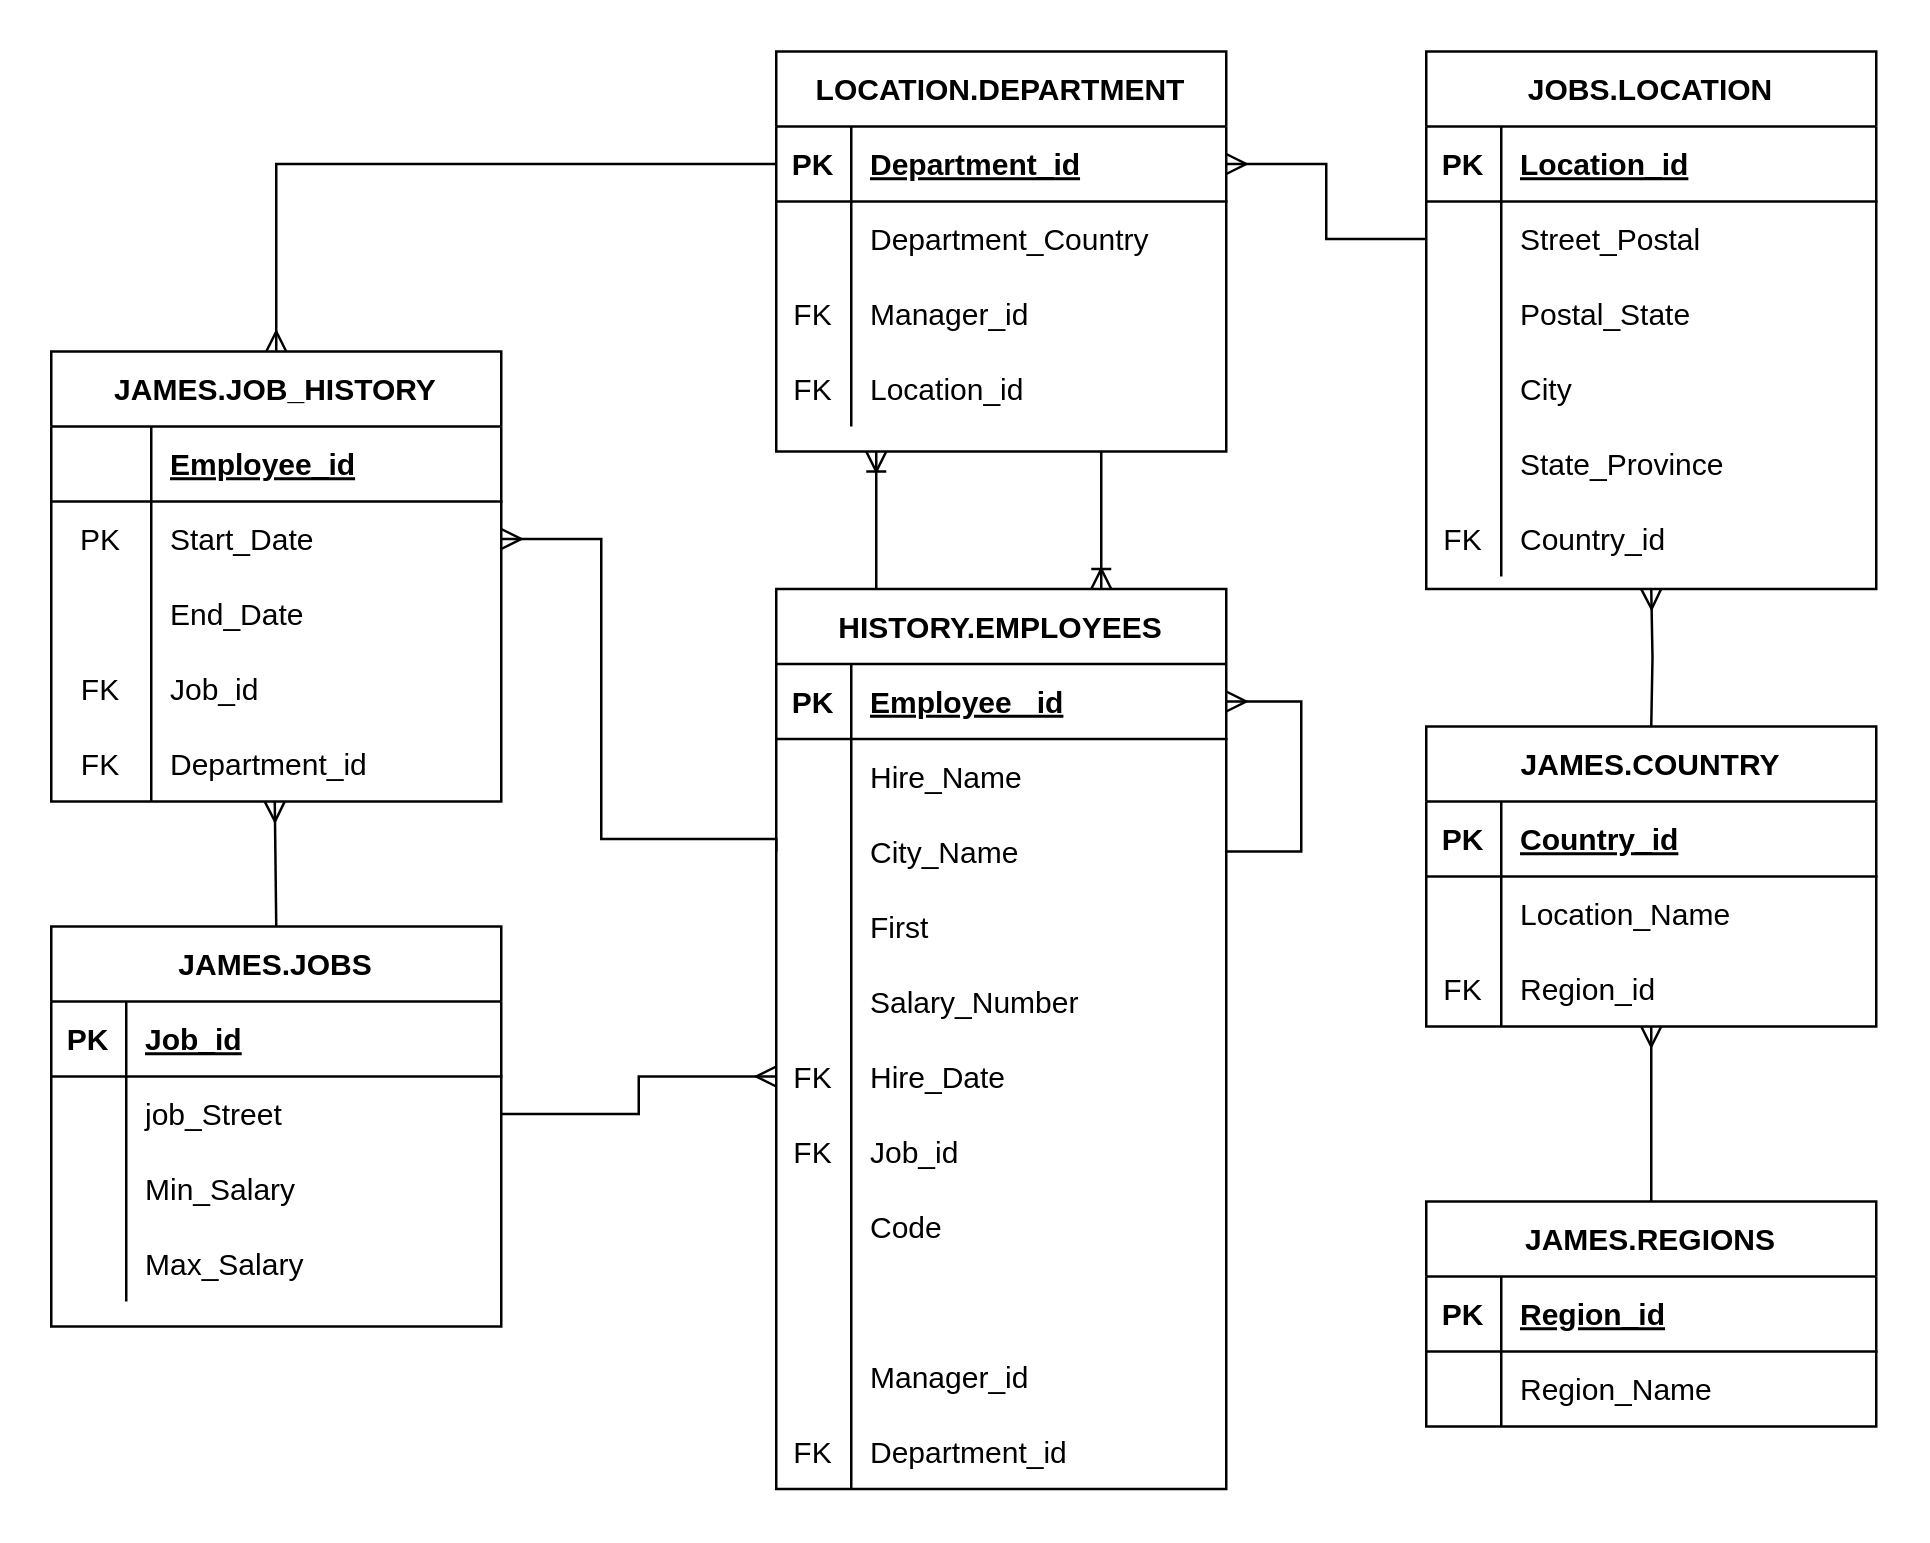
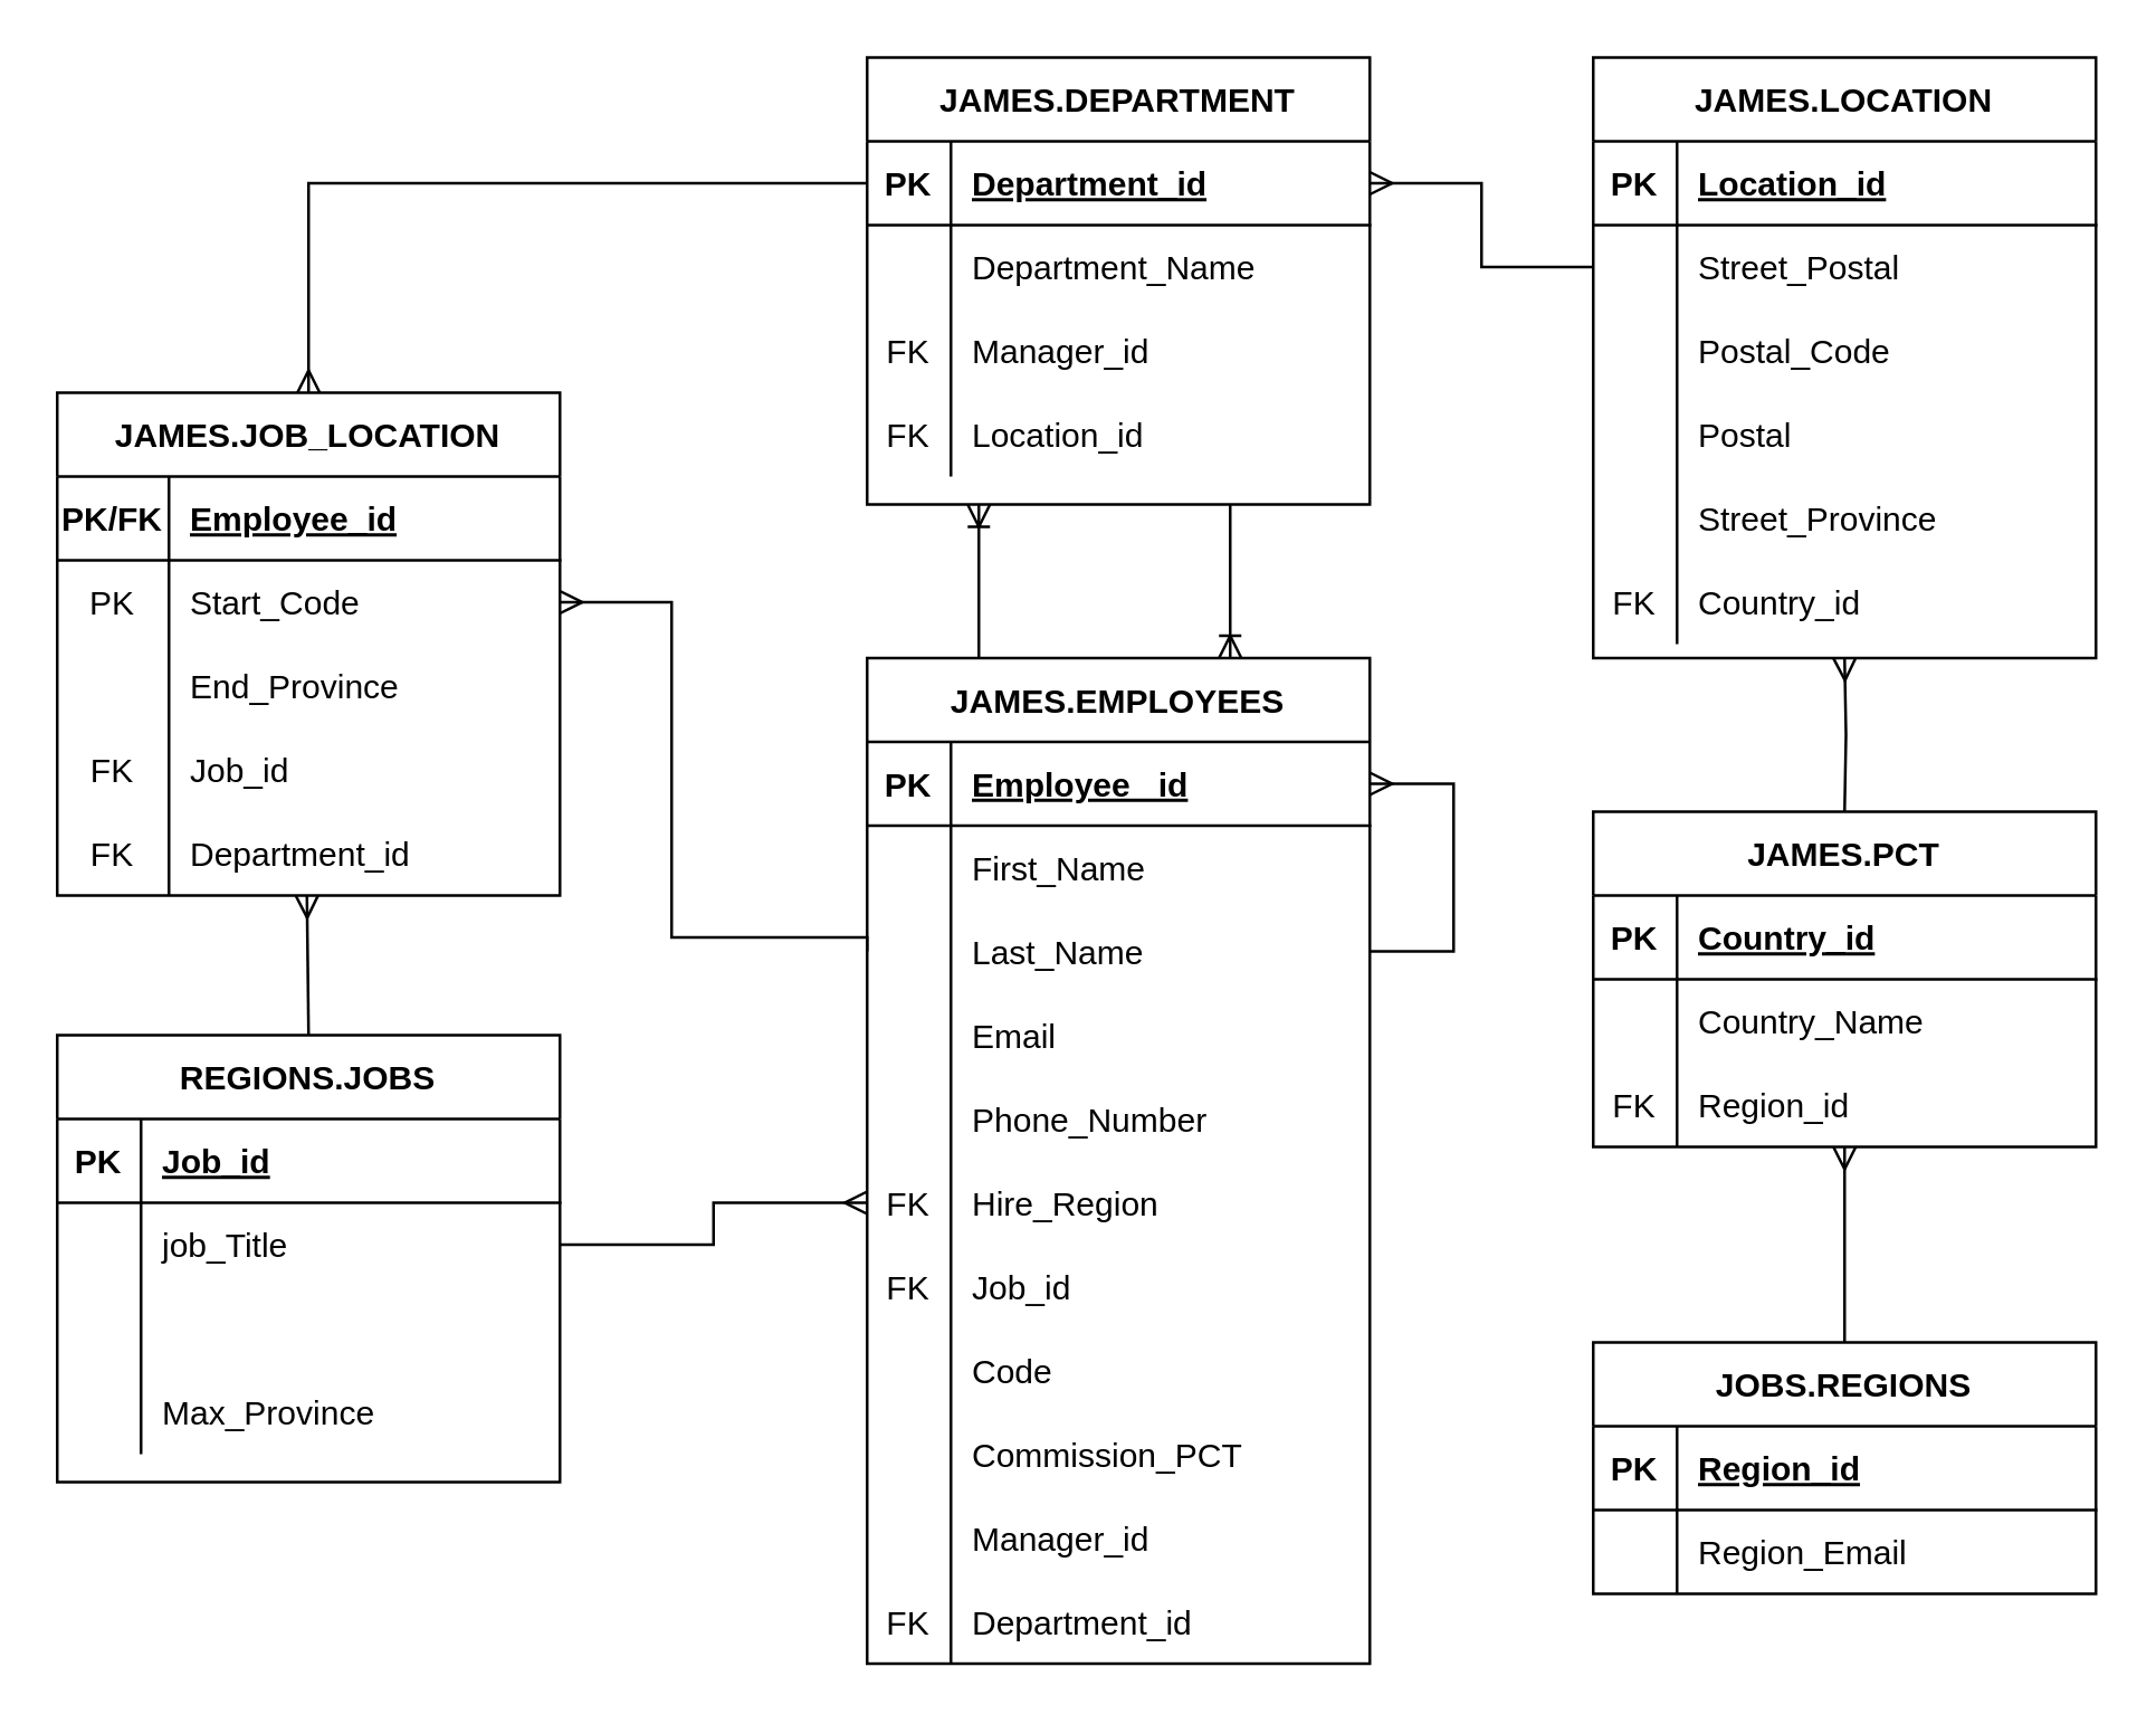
- <mxCell id="31" value="LOCATION.DEPARTMENT" style="shape=table;startSize=30;container=1;collapsible=1;childLayout=tableLayout;fixedRows=1;rowLines=0;fontStyle=1;align=center;resizeLast=1;" vertex="1" parent="1"><mxGeometry x="310" y="20" width="180" height="160" as="geometry" /></mxCell>
+ <mxCell id="31" value="JAMES.DEPARTMENT" style="shape=table;startSize=30;container=1;collapsible=1;childLayout=tableLayout;fixedRows=1;rowLines=0;fontStyle=1;align=center;resizeLast=1;" vertex="1" parent="1"><mxGeometry x="310" y="20" width="180" height="160" as="geometry" /></mxCell>
- <mxCell id="79" value="JOBS.LOCATION" style="shape=table;startSize=30;container=1;collapsible=1;childLayout=tableLayout;fixedRows=1;rowLines=0;fontStyle=1;align=center;resizeLast=1;" vertex="1" parent="1"><mxGeometry x="570" y="20" width="180" height="215" as="geometry" /></mxCell>
+ <mxCell id="79" value="JAMES.LOCATION" style="shape=table;startSize=30;container=1;collapsible=1;childLayout=tableLayout;fixedRows=1;rowLines=0;fontStyle=1;align=center;resizeLast=1;" vertex="1" parent="1"><mxGeometry x="570" y="20" width="180" height="215" as="geometry" /></mxCell>
- <mxCell id="37" value="Department_Country" style="shape=partialRectangle;connectable=0;fillColor=none;top=0;left=0;bottom=0;right=0;align=left;spacingLeft=6;overflow=hidden;" vertex="1" parent="35"><mxGeometry x="30" width="150" height="30" as="geometry"><mxRectangle width="150" height="30" as="alternateBounds" /></mxGeometry></mxCell>
+ <mxCell id="37" value="Department_Name" style="shape=partialRectangle;connectable=0;fillColor=none;top=0;left=0;bottom=0;right=0;align=left;spacingLeft=6;overflow=hidden;" vertex="1" parent="35"><mxGeometry x="30" width="150" height="30" as="geometry"><mxRectangle width="150" height="30" as="alternateBounds" /></mxGeometry></mxCell>
- <mxCell id="88" value="Postal_State" style="shape=partialRectangle;connectable=0;fillColor=none;top=0;left=0;bottom=0;right=0;align=left;spacingLeft=6;overflow=hidden;" vertex="1" parent="86"><mxGeometry x="30" width="150" height="30" as="geometry"><mxRectangle width="150" height="30" as="alternateBounds" /></mxGeometry></mxCell>
+ <mxCell id="88" value="Postal_Code" style="shape=partialRectangle;connectable=0;fillColor=none;top=0;left=0;bottom=0;right=0;align=left;spacingLeft=6;overflow=hidden;" vertex="1" parent="86"><mxGeometry x="30" width="150" height="30" as="geometry"><mxRectangle width="150" height="30" as="alternateBounds" /></mxGeometry></mxCell>
- <mxCell id="2" value="JAMES.JOB_HISTORY" style="shape=table;startSize=30;container=1;collapsible=1;childLayout=tableLayout;fixedRows=1;rowLines=0;fontStyle=1;align=center;resizeLast=1;" vertex="1" parent="1"><mxGeometry x="20" y="140" width="180" height="180" as="geometry" /></mxCell>
+ <mxCell id="2" value="JAMES.JOB_LOCATION" style="shape=table;startSize=30;container=1;collapsible=1;childLayout=tableLayout;fixedRows=1;rowLines=0;fontStyle=1;align=center;resizeLast=1;" vertex="1" parent="1"><mxGeometry x="20" y="140" width="180" height="180" as="geometry" /></mxCell>
- <mxCell id="91" value="City" style="shape=partialRectangle;connectable=0;fillColor=none;top=0;left=0;bottom=0;right=0;align=left;spacingLeft=6;overflow=hidden;" vertex="1" parent="89"><mxGeometry x="30" width="150" height="30" as="geometry"><mxRectangle width="150" height="30" as="alternateBounds" /></mxGeometry></mxCell>
+ <mxCell id="91" value="Postal" style="shape=partialRectangle;connectable=0;fillColor=none;top=0;left=0;bottom=0;right=0;align=left;spacingLeft=6;overflow=hidden;" vertex="1" parent="89"><mxGeometry x="30" width="150" height="30" as="geometry"><mxRectangle width="150" height="30" as="alternateBounds" /></mxGeometry></mxCell>
+ <mxCell id="4" value="PK/FK" style="shape=partialRectangle;connectable=0;fillColor=none;top=0;left=0;bottom=0;right=0;fontStyle=1;overflow=hidden;" vertex="1" parent="3"><mxGeometry width="40" height="30" as="geometry"><mxRectangle width="40" height="30" as="alternateBounds" /></mxGeometry></mxCell>
- <mxCell id="94" value="State_Province" style="shape=partialRectangle;connectable=0;fillColor=none;top=0;left=0;bottom=0;right=0;align=left;spacingLeft=6;overflow=hidden;" vertex="1" parent="92"><mxGeometry x="30" width="150" height="30" as="geometry"><mxRectangle width="150" height="30" as="alternateBounds" /></mxGeometry></mxCell>
+ <mxCell id="94" value="Street_Province" style="shape=partialRectangle;connectable=0;fillColor=none;top=0;left=0;bottom=0;right=0;align=left;spacingLeft=6;overflow=hidden;" vertex="1" parent="92"><mxGeometry x="30" width="150" height="30" as="geometry"><mxRectangle width="150" height="30" as="alternateBounds" /></mxGeometry></mxCell>
- <mxCell id="8" value="Start_Date" style="shape=partialRectangle;connectable=0;fillColor=none;top=0;left=0;bottom=0;right=0;align=left;spacingLeft=6;overflow=hidden;" vertex="1" parent="6"><mxGeometry x="40" width="140" height="30" as="geometry"><mxRectangle width="140" height="30" as="alternateBounds" /></mxGeometry></mxCell>
+ <mxCell id="8" value="Start_Code" style="shape=partialRectangle;connectable=0;fillColor=none;top=0;left=0;bottom=0;right=0;align=left;spacingLeft=6;overflow=hidden;" vertex="1" parent="6"><mxGeometry x="40" width="140" height="30" as="geometry"><mxRectangle width="140" height="30" as="alternateBounds" /></mxGeometry></mxCell>
- <mxCell id="11" value="End_Date" style="shape=partialRectangle;connectable=0;fillColor=none;top=0;left=0;bottom=0;right=0;align=left;spacingLeft=6;overflow=hidden;" vertex="1" parent="9"><mxGeometry x="40" width="140" height="30" as="geometry"><mxRectangle width="140" height="30" as="alternateBounds" /></mxGeometry></mxCell>
+ <mxCell id="11" value="End_Province" style="shape=partialRectangle;connectable=0;fillColor=none;top=0;left=0;bottom=0;right=0;align=left;spacingLeft=6;overflow=hidden;" vertex="1" parent="9"><mxGeometry x="40" width="140" height="30" as="geometry"><mxRectangle width="140" height="30" as="alternateBounds" /></mxGeometry></mxCell>
- <mxCell id="44" value="HISTORY.EMPLOYEES" style="shape=table;startSize=30;container=1;collapsible=1;childLayout=tableLayout;fixedRows=1;rowLines=0;fontStyle=1;align=center;resizeLast=1;" vertex="1" parent="1"><mxGeometry x="310" y="235" width="180" height="360" as="geometry" /></mxCell>
+ <mxCell id="44" value="JAMES.EMPLOYEES" style="shape=table;startSize=30;container=1;collapsible=1;childLayout=tableLayout;fixedRows=1;rowLines=0;fontStyle=1;align=center;resizeLast=1;" vertex="1" parent="1"><mxGeometry x="310" y="235" width="180" height="360" as="geometry" /></mxCell>
- <mxCell id="98" value="JAMES.COUNTRY" style="shape=table;startSize=30;container=1;collapsible=1;childLayout=tableLayout;fixedRows=1;rowLines=0;fontStyle=1;align=center;resizeLast=1;" vertex="1" parent="1"><mxGeometry x="570" y="290" width="180" height="120" as="geometry" /></mxCell>
+ <mxCell id="98" value="JAMES.PCT" style="shape=table;startSize=30;container=1;collapsible=1;childLayout=tableLayout;fixedRows=1;rowLines=0;fontStyle=1;align=center;resizeLast=1;" vertex="1" parent="1"><mxGeometry x="570" y="290" width="180" height="120" as="geometry" /></mxCell>
- <mxCell id="50" value="Hire_Name" style="shape=partialRectangle;connectable=0;fillColor=none;top=0;left=0;bottom=0;right=0;align=left;spacingLeft=6;overflow=hidden;" vertex="1" parent="48"><mxGeometry x="30" width="150" height="30" as="geometry"><mxRectangle width="150" height="30" as="alternateBounds" /></mxGeometry></mxCell>
+ <mxCell id="50" value="First_Name" style="shape=partialRectangle;connectable=0;fillColor=none;top=0;left=0;bottom=0;right=0;align=left;spacingLeft=6;overflow=hidden;" vertex="1" parent="48"><mxGeometry x="30" width="150" height="30" as="geometry"><mxRectangle width="150" height="30" as="alternateBounds" /></mxGeometry></mxCell>
- <mxCell id="53" value="City_Name" style="shape=partialRectangle;connectable=0;fillColor=none;top=0;left=0;bottom=0;right=0;align=left;spacingLeft=6;overflow=hidden;" vertex="1" parent="51"><mxGeometry x="30" width="150" height="30" as="geometry"><mxRectangle width="150" height="30" as="alternateBounds" /></mxGeometry></mxCell>
+ <mxCell id="53" value="Last_Name" style="shape=partialRectangle;connectable=0;fillColor=none;top=0;left=0;bottom=0;right=0;align=left;spacingLeft=6;overflow=hidden;" vertex="1" parent="51"><mxGeometry x="30" width="150" height="30" as="geometry"><mxRectangle width="150" height="30" as="alternateBounds" /></mxGeometry></mxCell>
- <mxCell id="104" value="Location_Name" style="shape=partialRectangle;connectable=0;fillColor=none;top=0;left=0;bottom=0;right=0;align=left;spacingLeft=6;overflow=hidden;" vertex="1" parent="102"><mxGeometry x="30" width="150" height="30" as="geometry"><mxRectangle width="150" height="30" as="alternateBounds" /></mxGeometry></mxCell>
+ <mxCell id="104" value="Country_Name" style="shape=partialRectangle;connectable=0;fillColor=none;top=0;left=0;bottom=0;right=0;align=left;spacingLeft=6;overflow=hidden;" vertex="1" parent="102"><mxGeometry x="30" width="150" height="30" as="geometry"><mxRectangle width="150" height="30" as="alternateBounds" /></mxGeometry></mxCell>
- <mxCell id="56" value="First" style="shape=partialRectangle;connectable=0;fillColor=none;top=0;left=0;bottom=0;right=0;align=left;spacingLeft=6;overflow=hidden;" vertex="1" parent="54"><mxGeometry x="30" width="150" height="30" as="geometry"><mxRectangle width="150" height="30" as="alternateBounds" /></mxGeometry></mxCell>
+ <mxCell id="56" value="Email" style="shape=partialRectangle;connectable=0;fillColor=none;top=0;left=0;bottom=0;right=0;align=left;spacingLeft=6;overflow=hidden;" vertex="1" parent="54"><mxGeometry x="30" width="150" height="30" as="geometry"><mxRectangle width="150" height="30" as="alternateBounds" /></mxGeometry></mxCell>
- <mxCell id="18" value="JAMES.JOBS" style="shape=table;startSize=30;container=1;collapsible=1;childLayout=tableLayout;fixedRows=1;rowLines=0;fontStyle=1;align=center;resizeLast=1;" vertex="1" parent="1"><mxGeometry x="20" y="370" width="180" height="160" as="geometry" /></mxCell>
+ <mxCell id="18" value="REGIONS.JOBS" style="shape=table;startSize=30;container=1;collapsible=1;childLayout=tableLayout;fixedRows=1;rowLines=0;fontStyle=1;align=center;resizeLast=1;" vertex="1" parent="1"><mxGeometry x="20" y="370" width="180" height="160" as="geometry" /></mxCell>
- <mxCell id="59" value="Salary_Number" style="shape=partialRectangle;connectable=0;fillColor=none;top=0;left=0;bottom=0;right=0;align=left;spacingLeft=6;overflow=hidden;" vertex="1" parent="57"><mxGeometry x="30" width="150" height="30" as="geometry"><mxRectangle width="150" height="30" as="alternateBounds" /></mxGeometry></mxCell>
+ <mxCell id="59" value="Phone_Number" style="shape=partialRectangle;connectable=0;fillColor=none;top=0;left=0;bottom=0;right=0;align=left;spacingLeft=6;overflow=hidden;" vertex="1" parent="57"><mxGeometry x="30" width="150" height="30" as="geometry"><mxRectangle width="150" height="30" as="alternateBounds" /></mxGeometry></mxCell>
- <mxCell id="62" value="Hire_Date" style="shape=partialRectangle;connectable=0;fillColor=none;top=0;left=0;bottom=0;right=0;align=left;spacingLeft=6;overflow=hidden;" vertex="1" parent="60"><mxGeometry x="30" width="150" height="30" as="geometry"><mxRectangle width="150" height="30" as="alternateBounds" /></mxGeometry></mxCell>
+ <mxCell id="62" value="Hire_Region" style="shape=partialRectangle;connectable=0;fillColor=none;top=0;left=0;bottom=0;right=0;align=left;spacingLeft=6;overflow=hidden;" vertex="1" parent="60"><mxGeometry x="30" width="150" height="30" as="geometry"><mxRectangle width="150" height="30" as="alternateBounds" /></mxGeometry></mxCell>
- <mxCell id="24" value="job_Street" style="shape=partialRectangle;connectable=0;fillColor=none;top=0;left=0;bottom=0;right=0;align=left;spacingLeft=6;overflow=hidden;" vertex="1" parent="22"><mxGeometry x="30" width="150" height="30" as="geometry"><mxRectangle width="150" height="30" as="alternateBounds" /></mxGeometry></mxCell>
+ <mxCell id="24" value="job_Title" style="shape=partialRectangle;connectable=0;fillColor=none;top=0;left=0;bottom=0;right=0;align=left;spacingLeft=6;overflow=hidden;" vertex="1" parent="22"><mxGeometry x="30" width="150" height="30" as="geometry"><mxRectangle width="150" height="30" as="alternateBounds" /></mxGeometry></mxCell>
- <mxCell id="27" value="Min_Salary" style="shape=partialRectangle;connectable=0;fillColor=none;top=0;left=0;bottom=0;right=0;align=left;spacingLeft=6;overflow=hidden;" vertex="1" parent="25"><mxGeometry x="30" width="150" height="30" as="geometry"><mxRectangle width="150" height="30" as="alternateBounds" /></mxGeometry></mxCell>
- <mxCell id="108" value="JAMES.REGIONS" style="shape=table;startSize=30;container=1;collapsible=1;childLayout=tableLayout;fixedRows=1;rowLines=0;fontStyle=1;align=center;resizeLast=1;" vertex="1" parent="1"><mxGeometry x="570" y="480" width="180" height="90" as="geometry" /></mxCell>
+ <mxCell id="108" value="JOBS.REGIONS" style="shape=table;startSize=30;container=1;collapsible=1;childLayout=tableLayout;fixedRows=1;rowLines=0;fontStyle=1;align=center;resizeLast=1;" vertex="1" parent="1"><mxGeometry x="570" y="480" width="180" height="90" as="geometry" /></mxCell>
- <mxCell id="30" value="Max_Salary" style="shape=partialRectangle;connectable=0;fillColor=none;top=0;left=0;bottom=0;right=0;align=left;spacingLeft=6;overflow=hidden;" vertex="1" parent="28"><mxGeometry x="30" width="150" height="30" as="geometry"><mxRectangle width="150" height="30" as="alternateBounds" /></mxGeometry></mxCell>
+ <mxCell id="30" value="Max_Province" style="shape=partialRectangle;connectable=0;fillColor=none;top=0;left=0;bottom=0;right=0;align=left;spacingLeft=6;overflow=hidden;" vertex="1" parent="28"><mxGeometry x="30" width="150" height="30" as="geometry"><mxRectangle width="150" height="30" as="alternateBounds" /></mxGeometry></mxCell>
+ <mxCell id="71" value="Commission_PCT" style="shape=partialRectangle;connectable=0;fillColor=none;top=0;left=0;bottom=0;right=0;align=left;spacingLeft=6;overflow=hidden;" vertex="1" parent="69"><mxGeometry x="30" width="150" height="30" as="geometry"><mxRectangle width="150" height="30" as="alternateBounds" /></mxGeometry></mxCell>
- <mxCell id="114" value="Region_Name" style="shape=partialRectangle;connectable=0;fillColor=none;top=0;left=0;bottom=0;right=0;align=left;spacingLeft=6;overflow=hidden;" vertex="1" parent="112"><mxGeometry x="30" width="150" height="30" as="geometry"><mxRectangle width="150" height="30" as="alternateBounds" /></mxGeometry></mxCell>
+ <mxCell id="114" value="Region_Email" style="shape=partialRectangle;connectable=0;fillColor=none;top=0;left=0;bottom=0;right=0;align=left;spacingLeft=6;overflow=hidden;" vertex="1" parent="112"><mxGeometry x="30" width="150" height="30" as="geometry"><mxRectangle width="150" height="30" as="alternateBounds" /></mxGeometry></mxCell>
